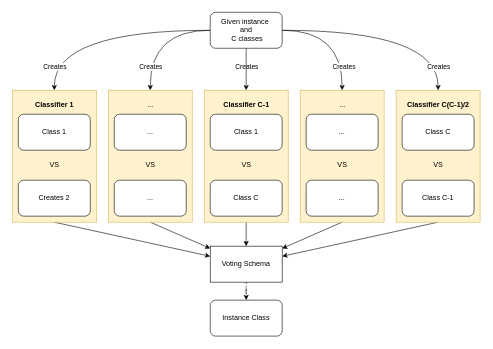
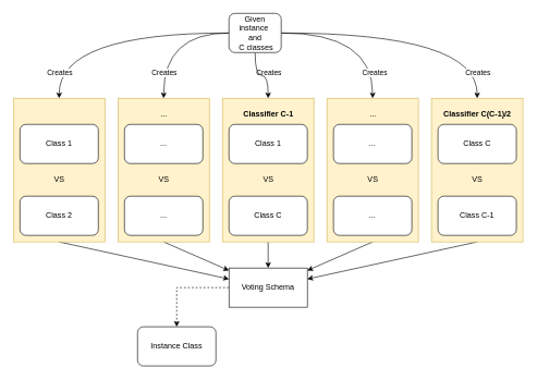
- <mxCell id="9" value="Given instance&amp;nbsp;&lt;br style=&quot;border-color: var(--border-color);&quot;&gt;and&lt;br style=&quot;border-color: var(--border-color);&quot;&gt;&amp;nbsp;C classes" style="rounded=1;whiteSpace=wrap;html=1;" vertex="1" parent="1"><mxGeometry x="350" y="20" width="120" height="60" as="geometry" /></mxCell>
+ <mxCell id="9" value="Given instance&amp;nbsp;&lt;br style=&quot;border-color: var(--border-color);&quot;&gt;and&lt;br style=&quot;border-color: var(--border-color);&quot;&gt;&amp;nbsp;C classes" style="rounded=1;whiteSpace=wrap;html=1;" vertex="1" parent="1"><mxGeometry x="350" y="20" width="80" height="60" as="geometry" /></mxCell>
- <mxCell id="30" value="&lt;b&gt;Classifier 1&lt;/b&gt;" style="text;html=1;align=center;verticalAlign=top;resizable=0;points=[];autosize=1;" vertex="1" parent="1"><mxGeometry x="45" y="160" width="90" height="30" as="geometry" /></mxCell>
- <mxCell id="32" value="Creates 2" style="rounded=1;whiteSpace=wrap;html=1;" vertex="1" parent="1"><mxGeometry x="30" y="300" width="120" height="60" as="geometry" /></mxCell>
+ <mxCell id="32" value="Class 2" style="rounded=1;whiteSpace=wrap;html=1;" vertex="1" parent="1"><mxGeometry x="30" y="300" width="120" height="60" as="geometry" /></mxCell>
- <mxCell id="45" value="Instance Class" style="rounded=1;whiteSpace=wrap;html=1;" vertex="1" parent="1"><mxGeometry x="350" y="500" width="120" height="60" as="geometry" /></mxCell>
+ <mxCell id="45" value="Instance Class" style="rounded=1;whiteSpace=wrap;html=1;" vertex="1" parent="1"><mxGeometry x="210" y="500" width="120" height="60" as="geometry" /></mxCell>
